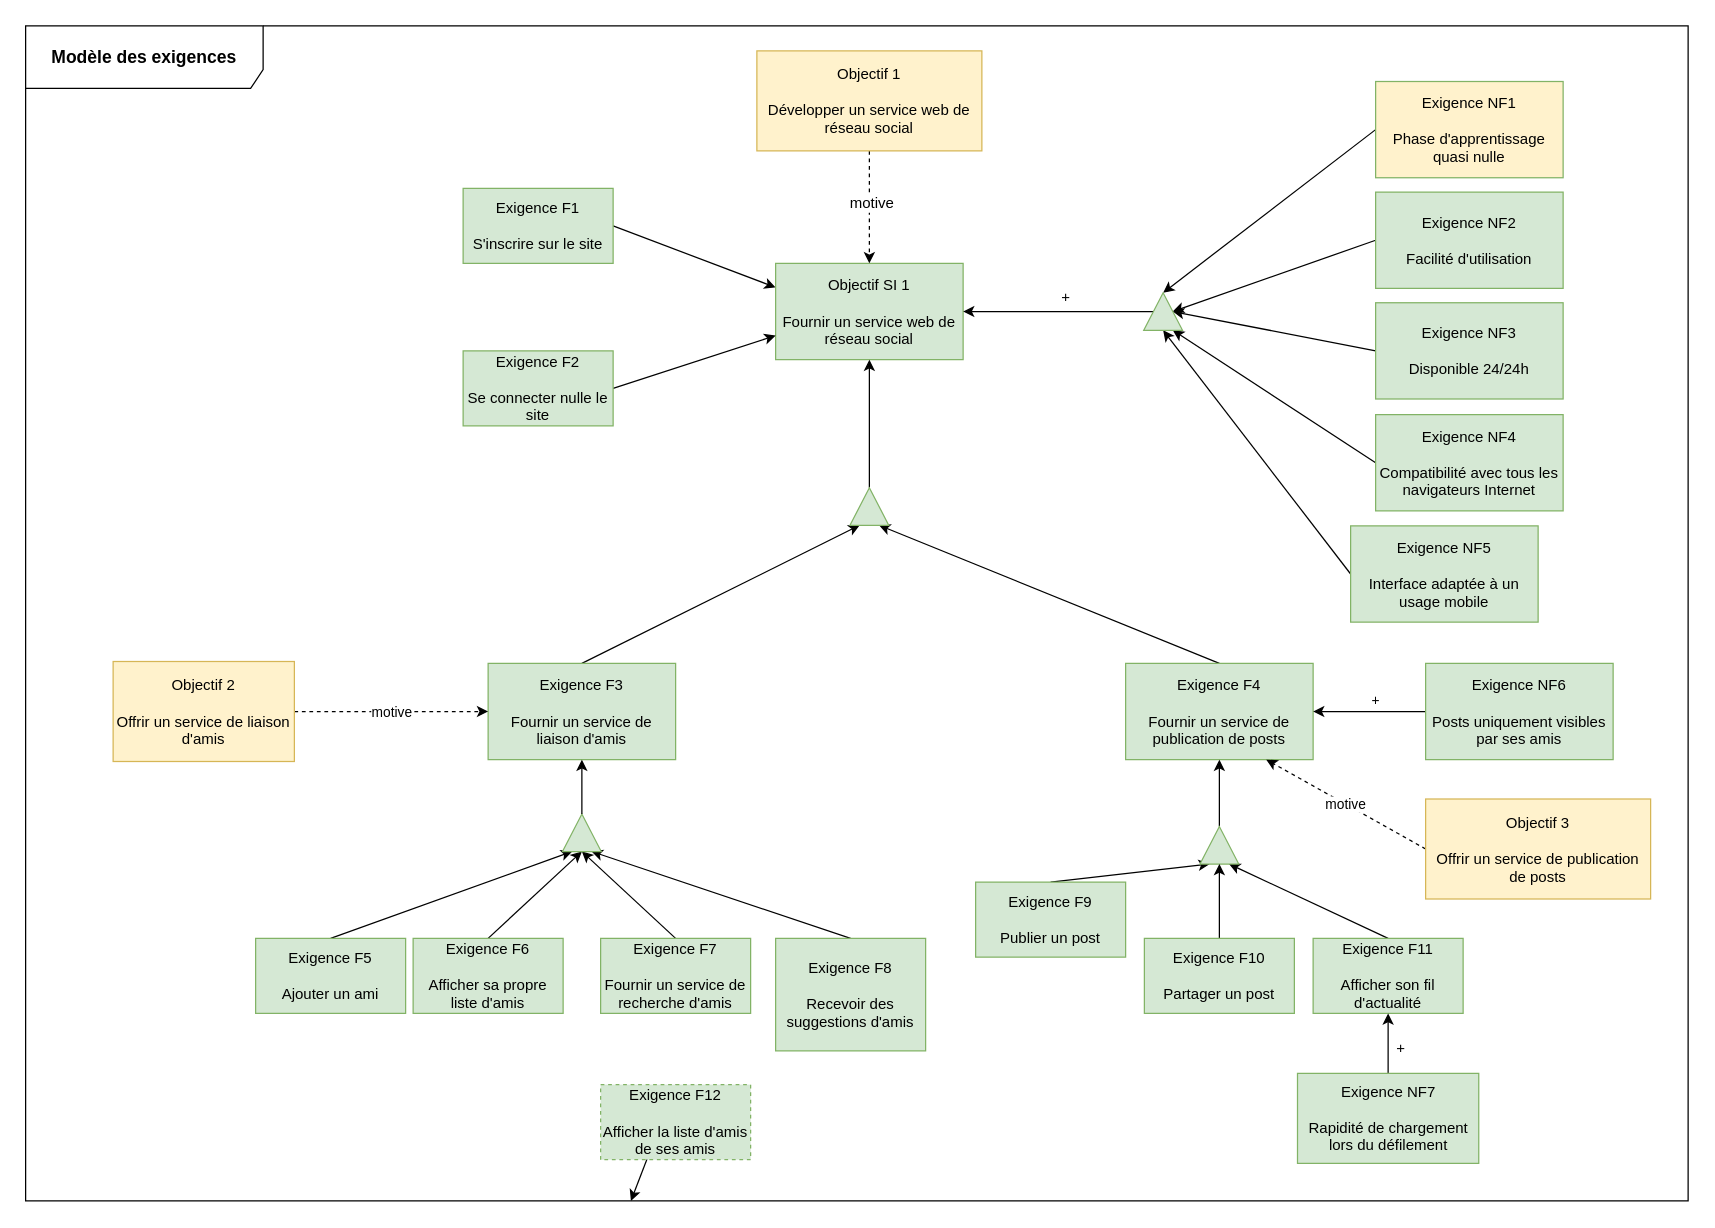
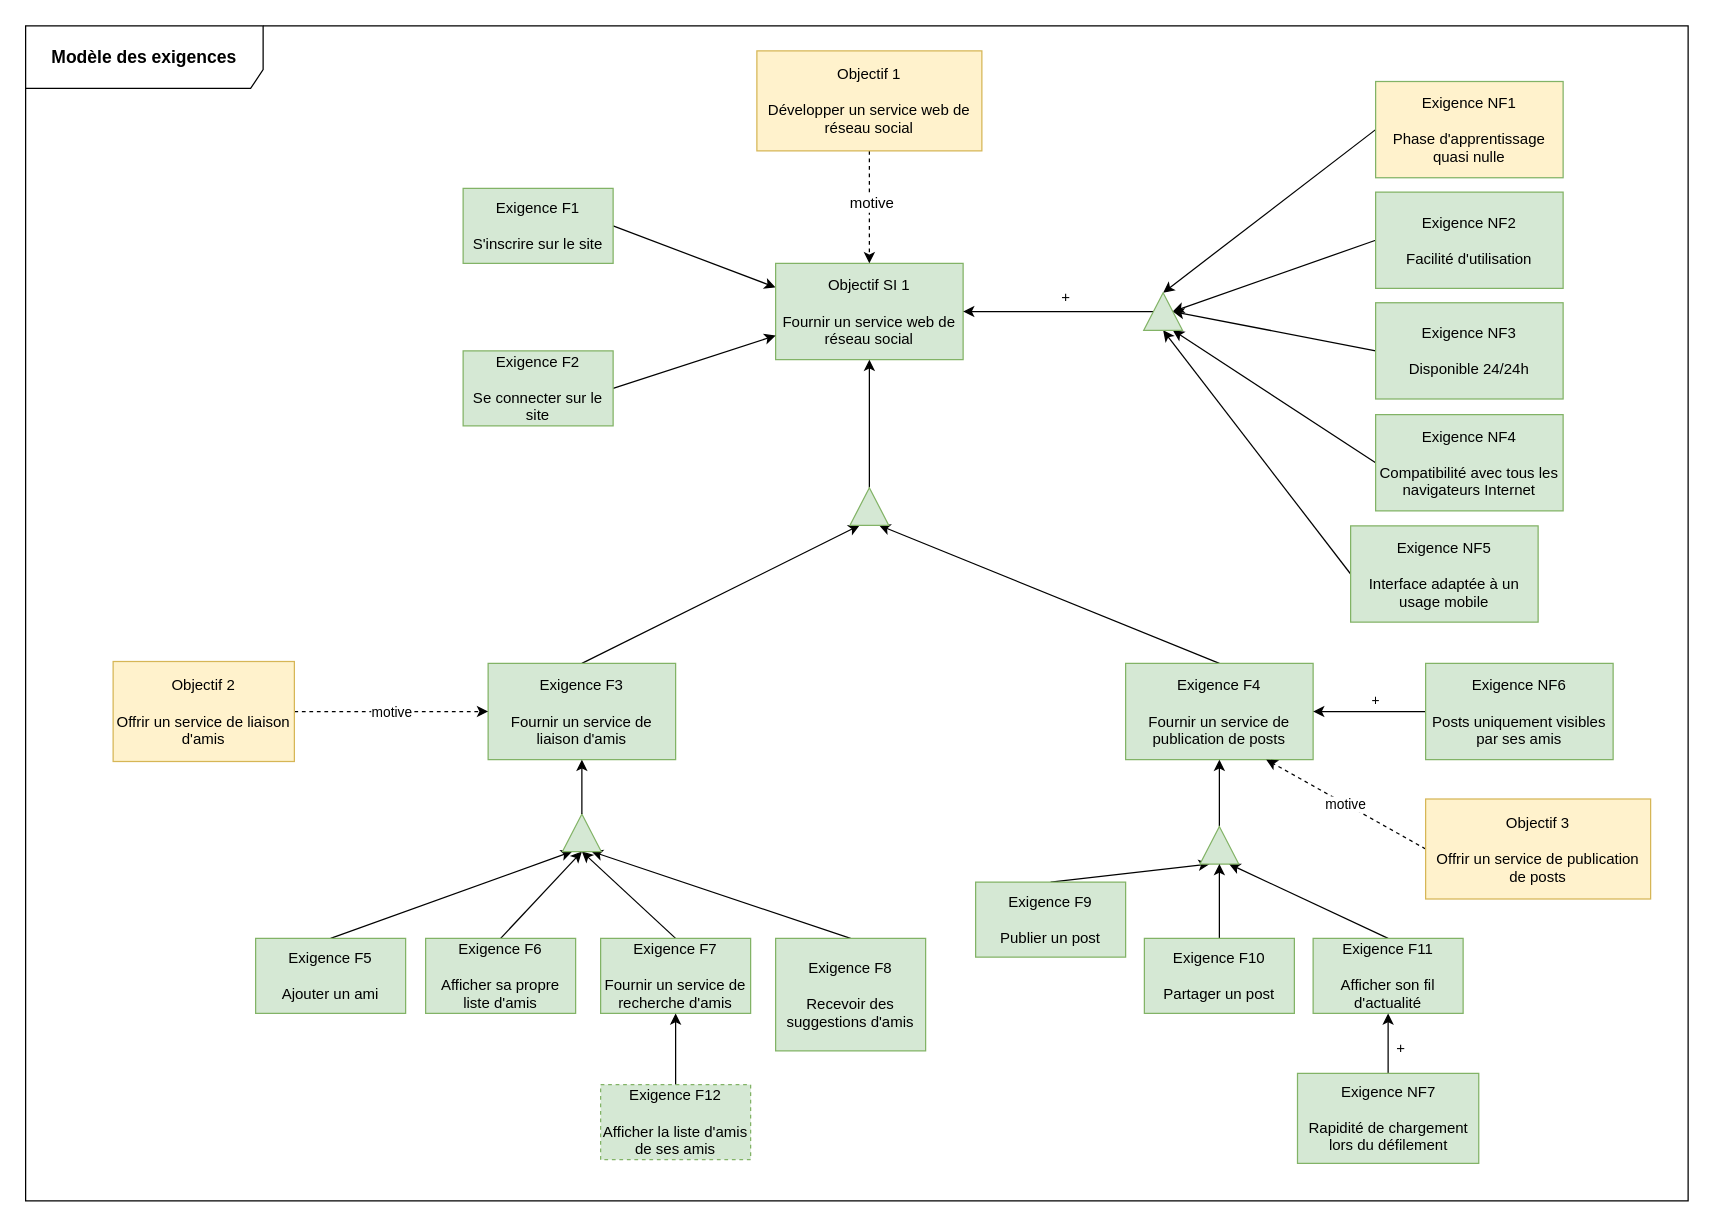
- <mxCell id="31" value="Exigence F2&lt;br&gt;&lt;br&gt;Se connecter nulle le site&lt;br&gt;" style="rounded=0;whiteSpace=wrap;html=1;fillColor=#d5e8d4;strokeColor=#82b366;" parent="1" vertex="1"><mxGeometry x="370" y="280" width="120" height="60" as="geometry" /></mxCell>
+ <mxCell id="31" value="Exigence F2&lt;br&gt;&lt;br&gt;Se connecter sur le site&lt;br&gt;" style="rounded=0;whiteSpace=wrap;html=1;fillColor=#d5e8d4;strokeColor=#82b366;" parent="1" vertex="1"><mxGeometry x="370" y="280" width="120" height="60" as="geometry" /></mxCell>
- <mxCell id="8" value="Exigence F6&lt;br&gt;&lt;br&gt;Afficher sa propre liste d'amis&lt;br&gt;" style="rounded=0;whiteSpace=wrap;html=1;fillColor=#d5e8d4;strokeColor=#82b366;" parent="1" vertex="1"><mxGeometry x="330" y="750" width="120" height="60" as="geometry" /></mxCell>
+ <mxCell id="8" value="Exigence F6&lt;br&gt;&lt;br&gt;Afficher sa propre liste d'amis&lt;br&gt;" style="rounded=0;whiteSpace=wrap;html=1;fillColor=#d5e8d4;strokeColor=#82b366;" parent="1" vertex="1"><mxGeometry x="340" y="750" width="120" height="60" as="geometry" /></mxCell>
- <mxCell id="11" style="edgeStyle=none;rounded=0;orthogonalLoop=1;jettySize=auto;html=1;exitX=0.5;exitY=0;exitDx=0;exitDy=0;" parent="1" source="12" target="2" edge="1"><mxGeometry relative="1" as="geometry" /></mxCell>
+ <mxCell id="11" style="edgeStyle=none;rounded=0;orthogonalLoop=1;jettySize=auto;html=1;exitX=0.5;exitY=0;exitDx=0;exitDy=0;entryX=0.5;entryY=1;entryDx=0;entryDy=0;" parent="1" source="12" target="10" edge="1"><mxGeometry relative="1" as="geometry" /></mxCell>
